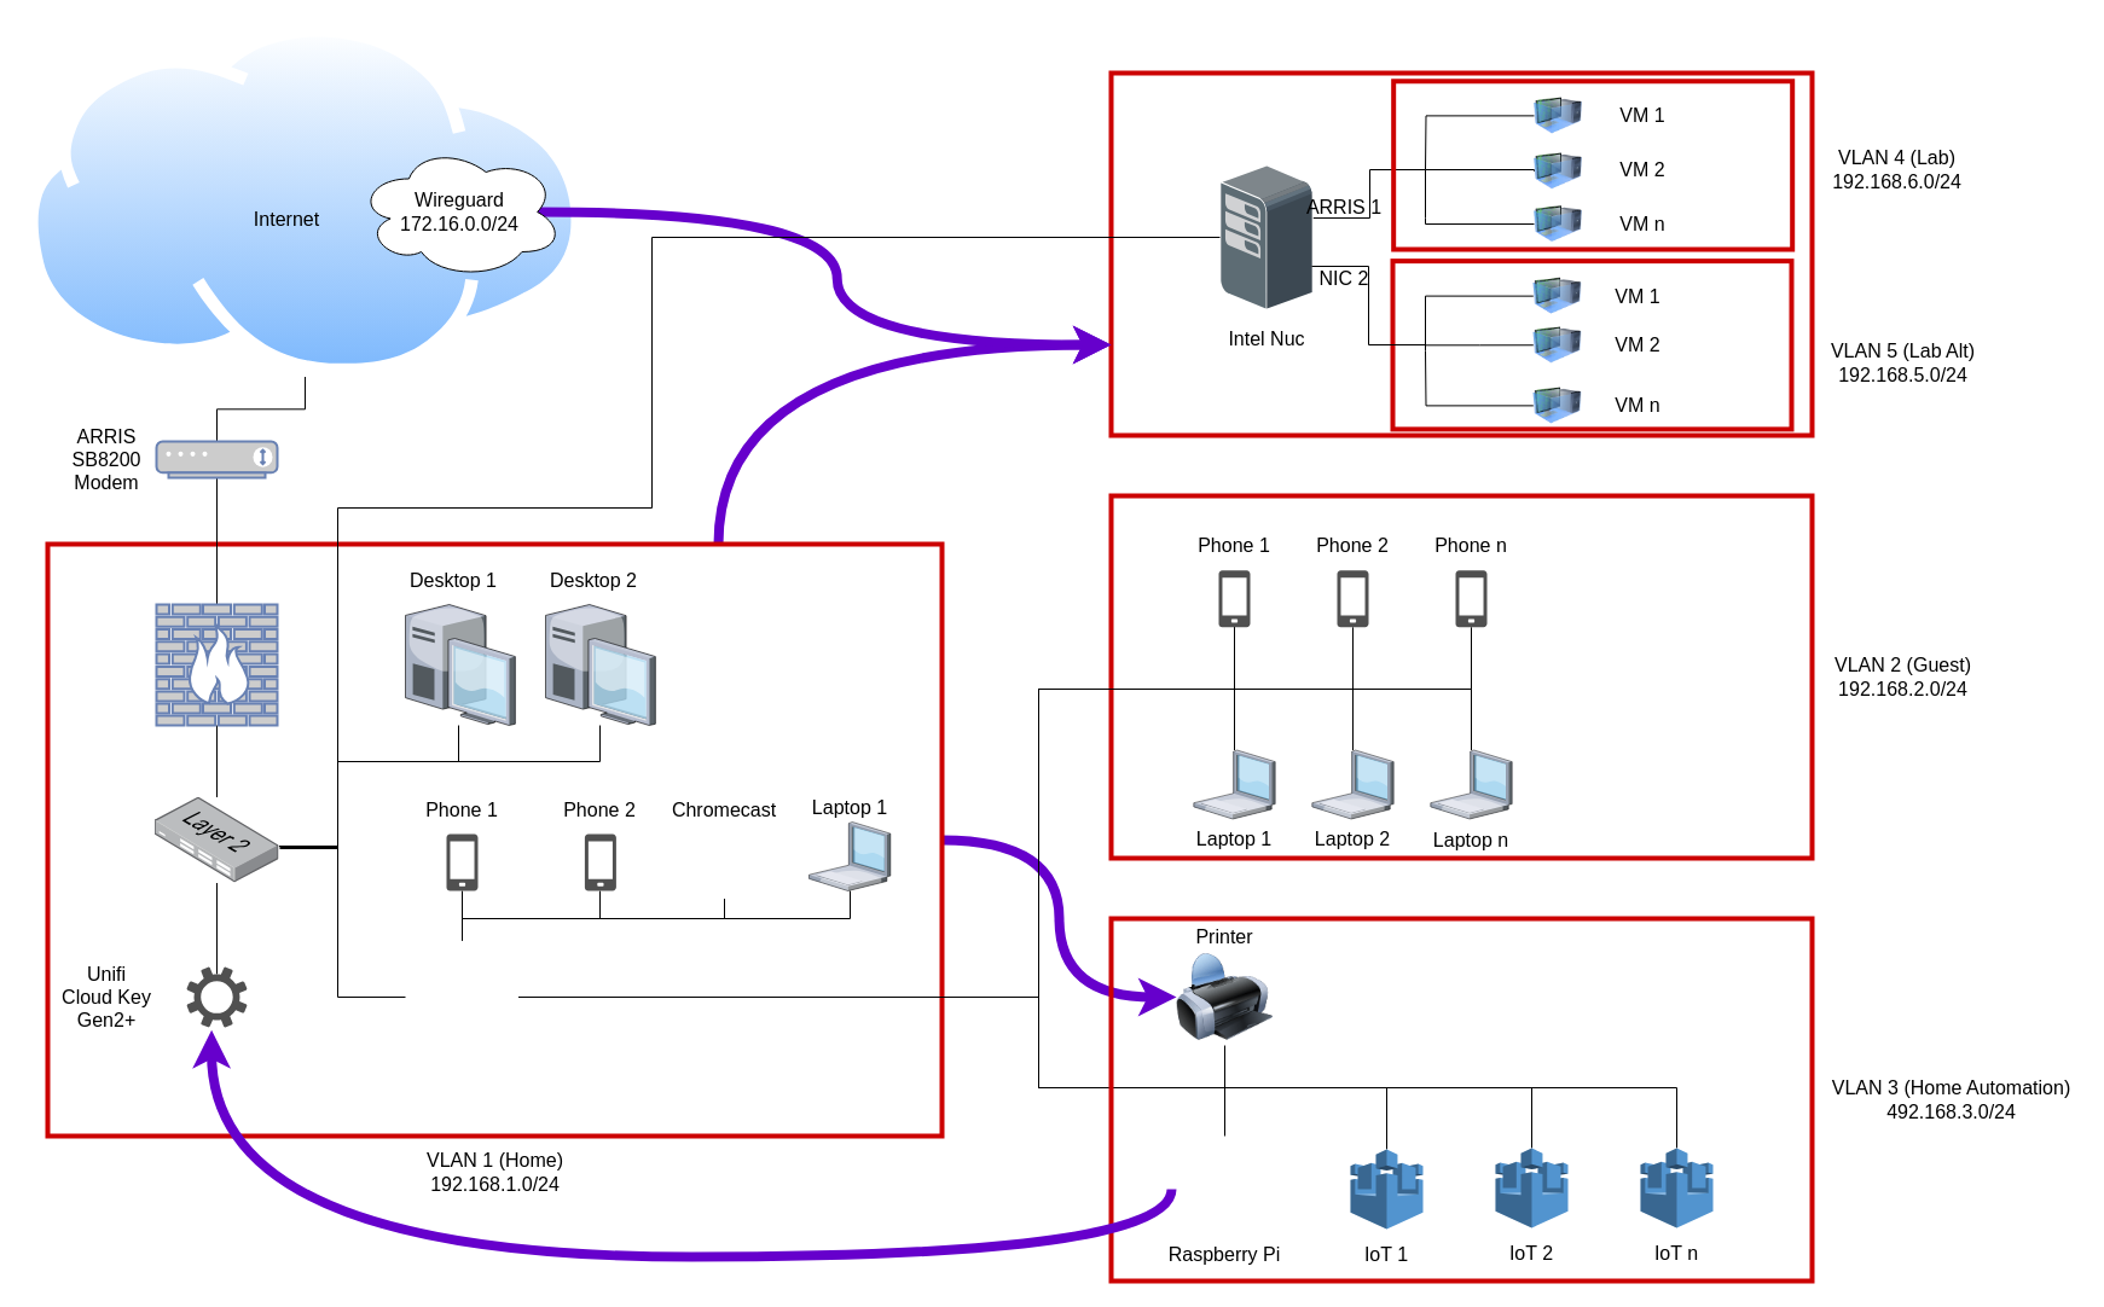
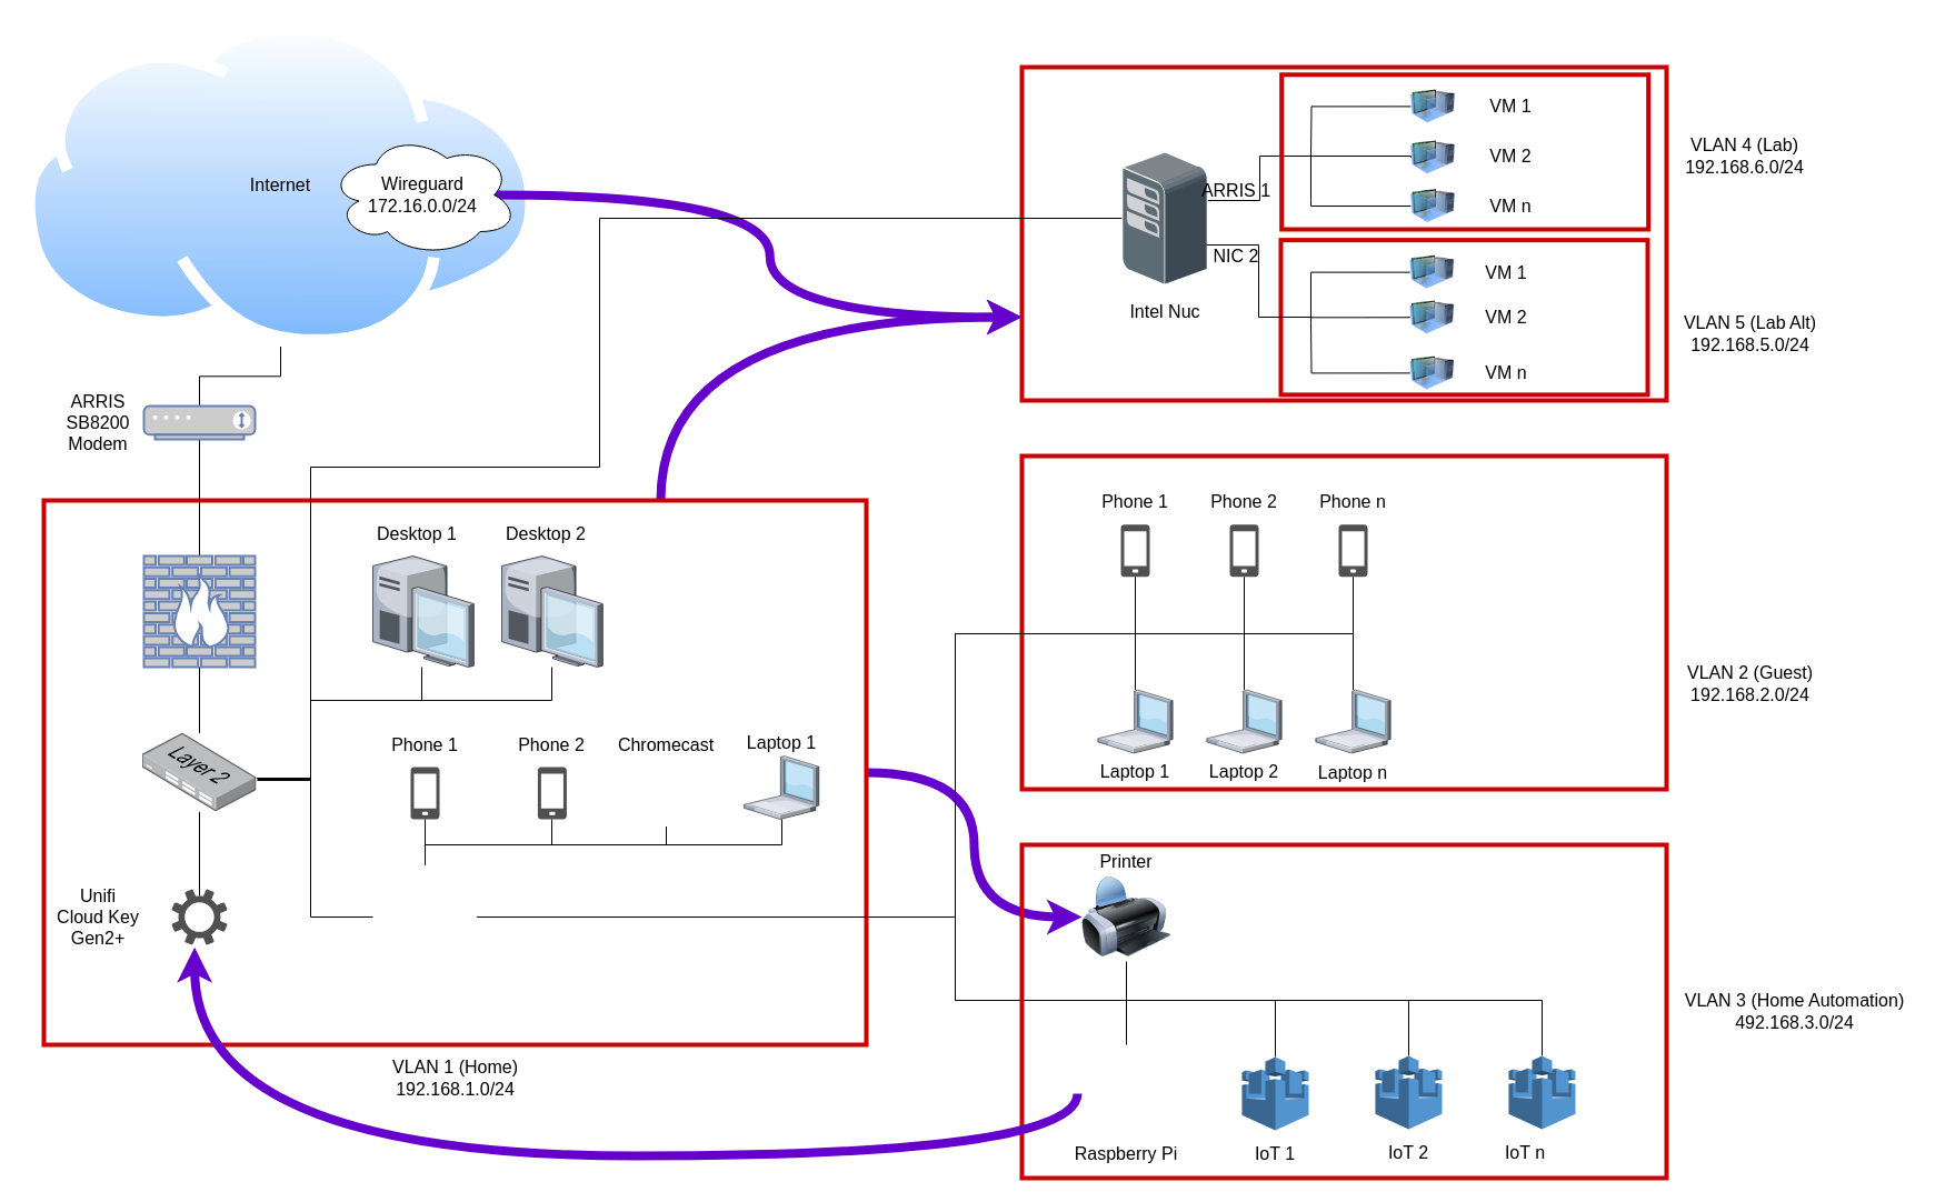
- <mxCell id="66" value="Internet" style="text;html=1;strokeColor=none;fillColor=none;align=center;verticalAlign=middle;whiteSpace=wrap;rounded=0;fontSize=16;" parent="1" vertex="1"><mxGeometry x="207.02" y="165.75" width="60" height="30" as="geometry" /></mxCell>
+ <mxCell id="66" value="Internet" style="text;html=1;strokeColor=none;fillColor=none;align=center;verticalAlign=middle;whiteSpace=wrap;rounded=0;fontSize=16;" parent="1" vertex="1"><mxGeometry x="222.02" y="150.75" width="60" height="30" as="geometry" /></mxCell>
- <mxCell id="50" value="&lt;font style=&quot;font-size: 16px&quot;&gt;VLAN 2 (Guest)&lt;br&gt;192.168.2.0/24&lt;br&gt;&lt;/font&gt;" style="text;html=1;align=center;verticalAlign=middle;resizable=0;points=[];autosize=1;strokeColor=none;fillColor=none;" parent="1" vertex="1"><mxGeometry x="1509" y="540" width="130" height="40" as="geometry" /></mxCell>
+ <mxCell id="50" value="&lt;font style=&quot;font-size: 16px&quot;&gt;VLAN 2 (Guest)&lt;br&gt;192.168.2.0/24&lt;br&gt;&lt;/font&gt;" style="text;html=1;align=center;verticalAlign=middle;resizable=0;points=[];autosize=1;strokeColor=none;fillColor=none;" parent="1" vertex="1"><mxGeometry x="1509" y="595" width="130" height="40" as="geometry" /></mxCell>
- <mxCell id="77" value="&lt;font style=&quot;font-size: 16px&quot;&gt;IoT n&lt;br&gt;&lt;/font&gt;" style="text;html=1;strokeColor=none;fillColor=none;align=center;verticalAlign=middle;whiteSpace=wrap;rounded=0;" parent="1" vertex="1"><mxGeometry x="1339" y="1027" width="96" height="20" as="geometry" /></mxCell>
+ <mxCell id="77" value="&lt;font style=&quot;font-size: 16px&quot;&gt;IoT n&lt;br&gt;&lt;/font&gt;" style="text;html=1;strokeColor=none;fillColor=none;align=center;verticalAlign=middle;whiteSpace=wrap;rounded=0;" parent="1" vertex="1"><mxGeometry x="1324" y="1027" width="96" height="20" as="geometry" /></mxCell>
